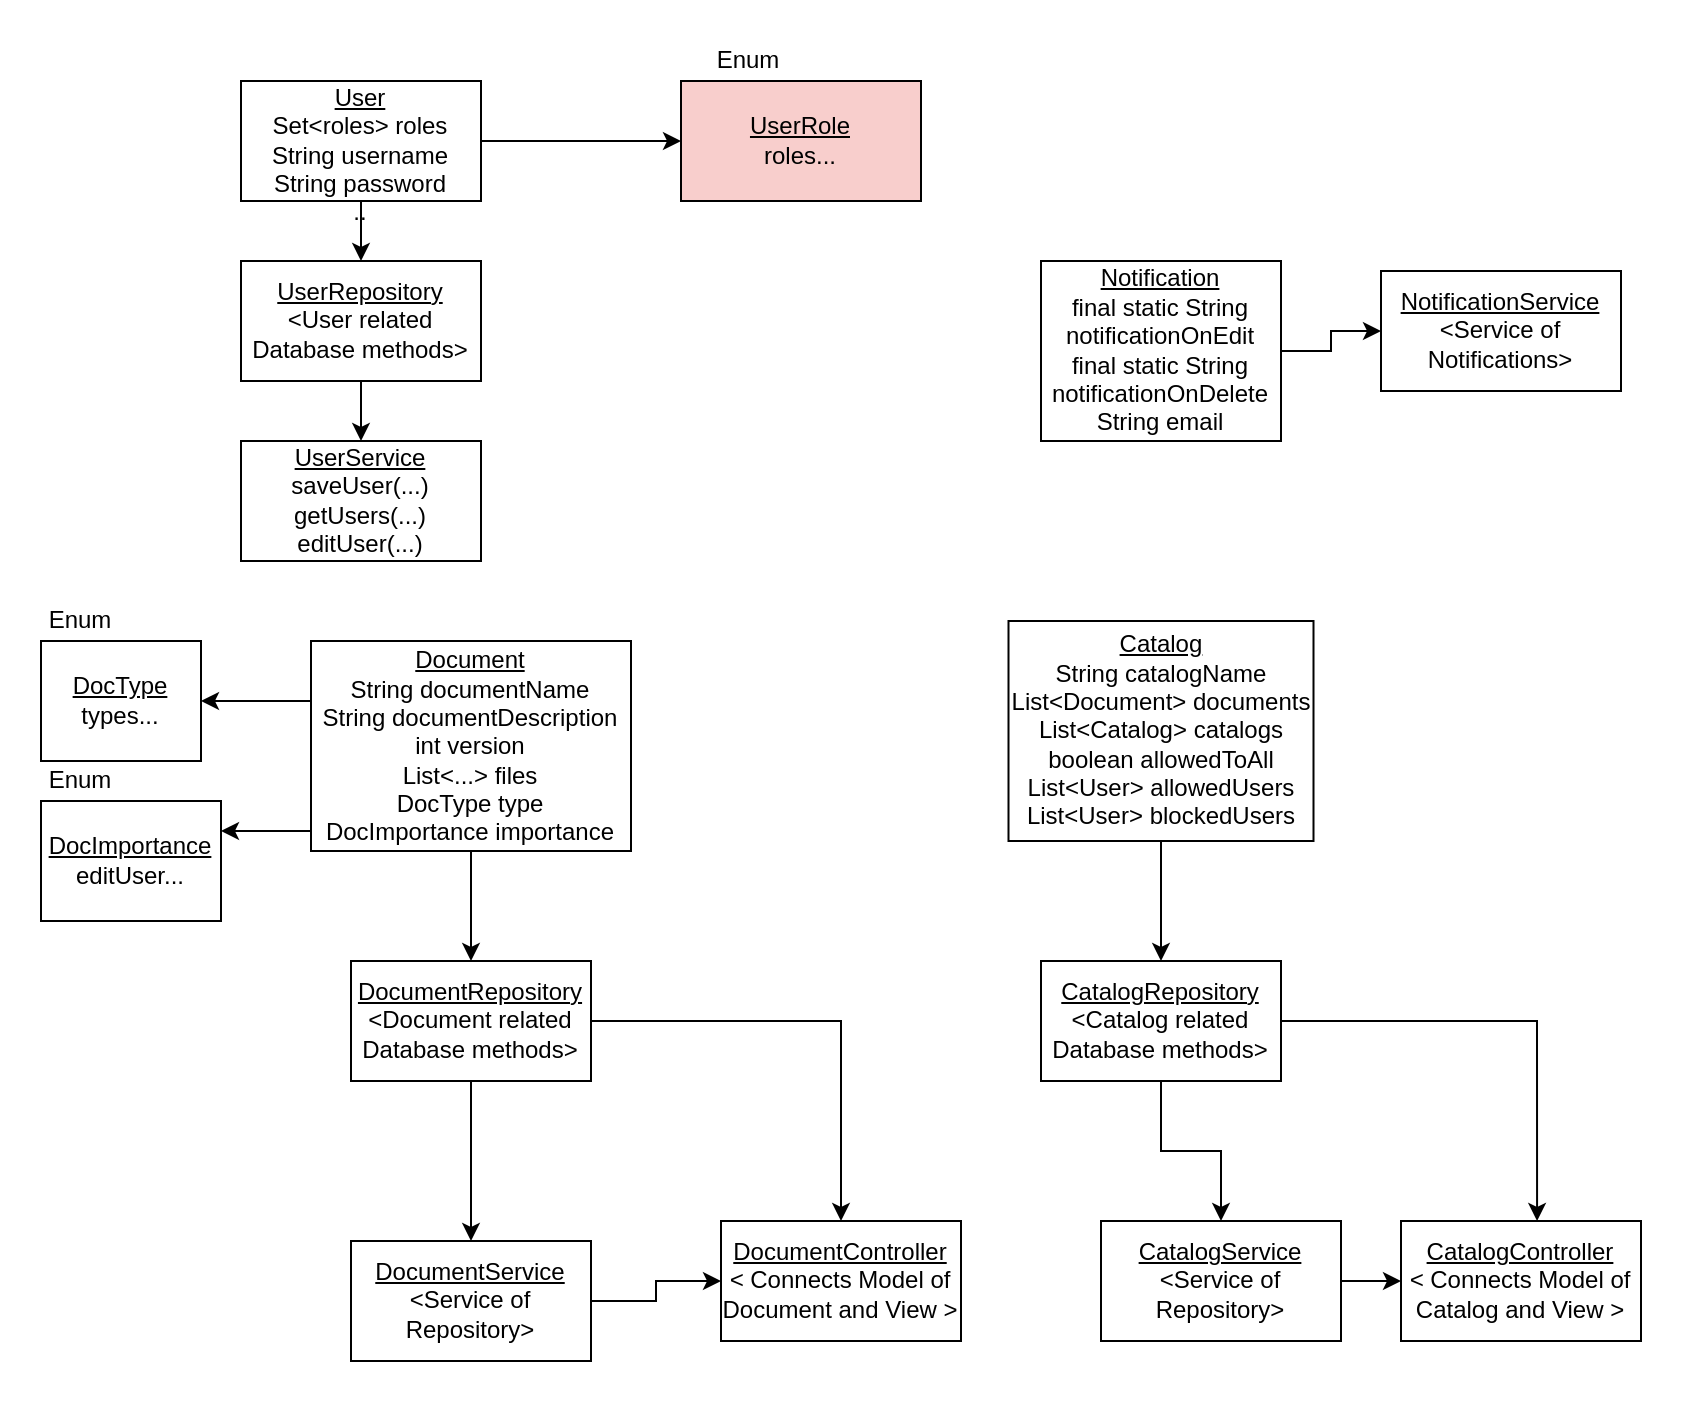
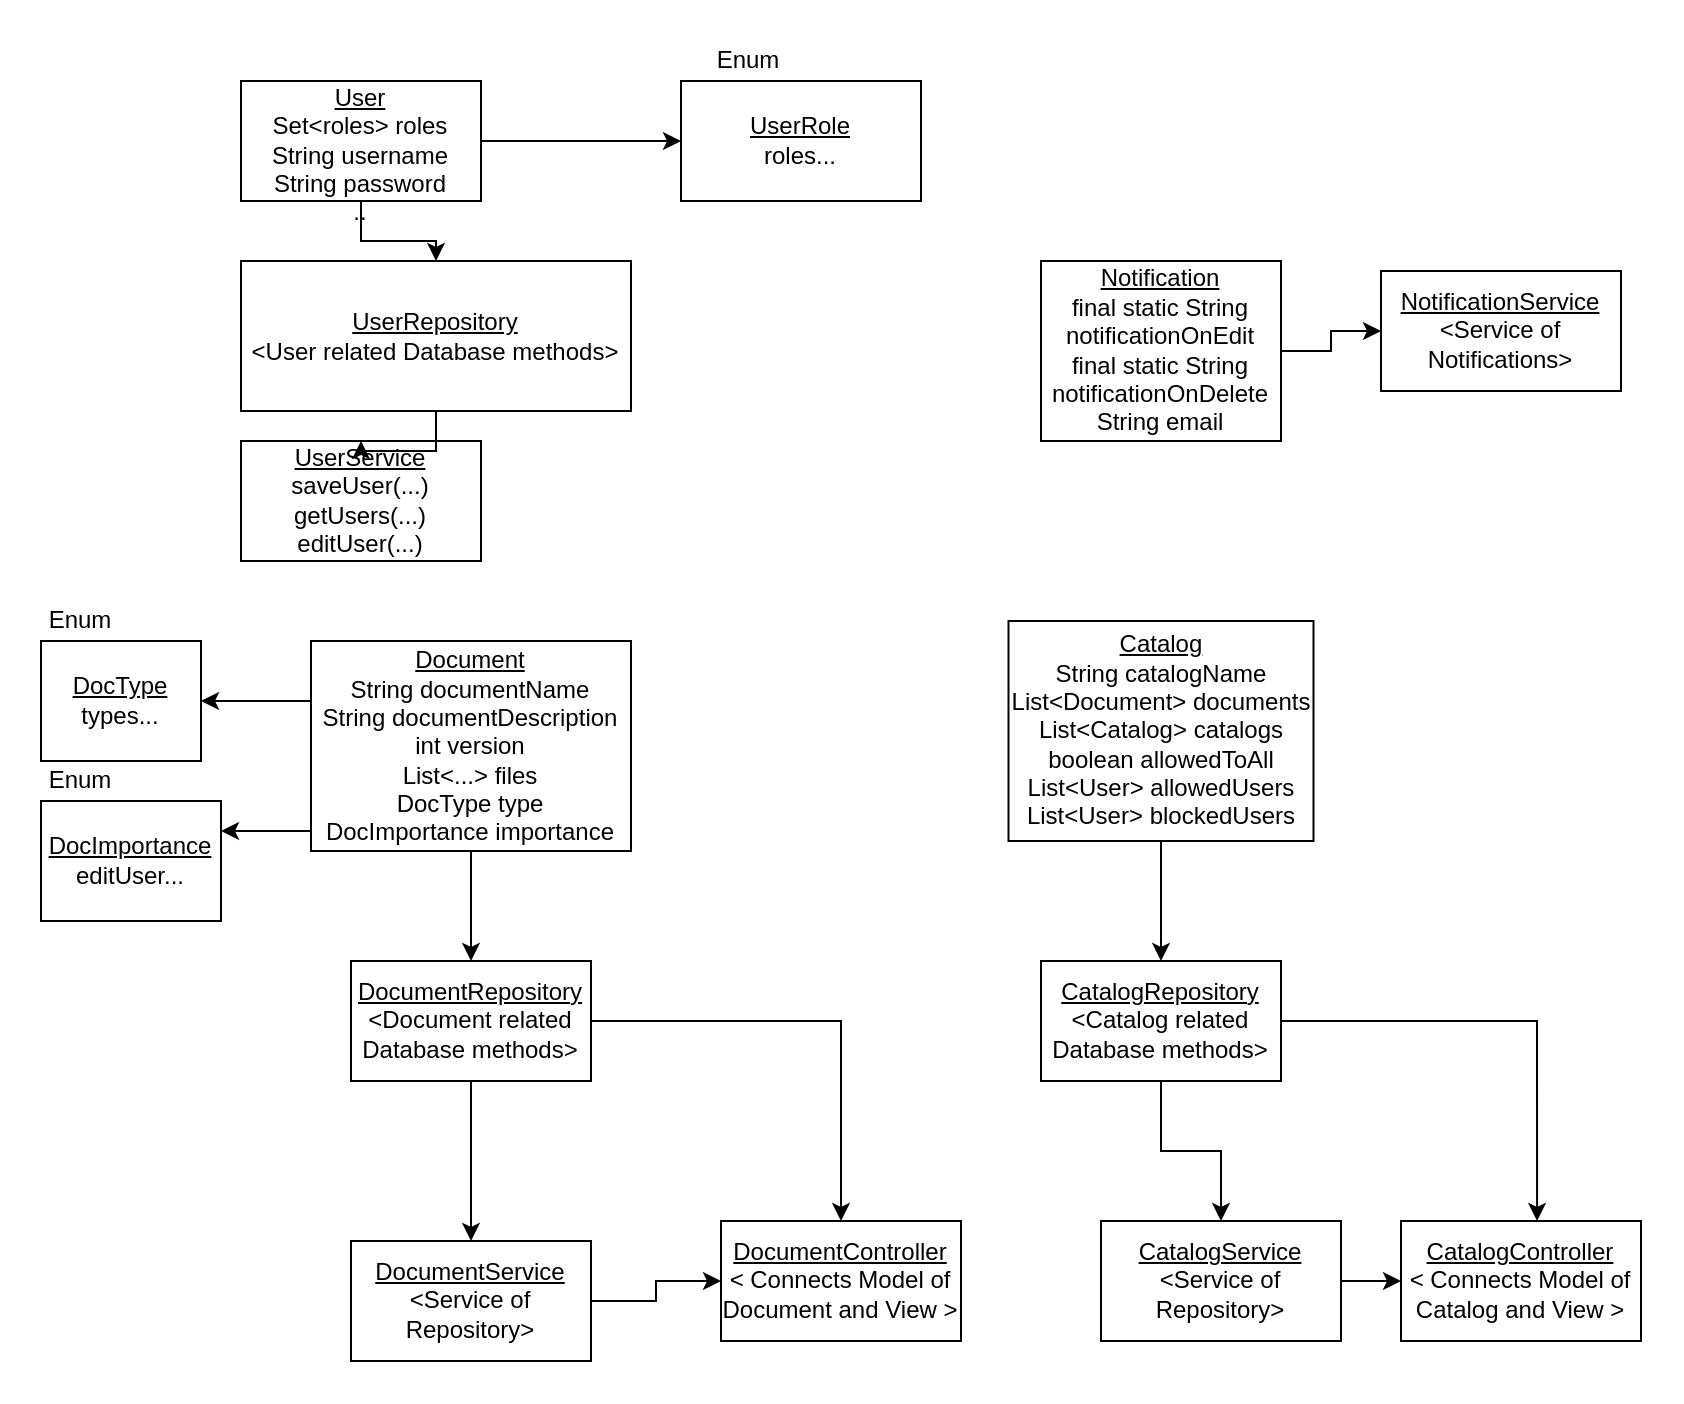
- <mxCell id="5" value="&lt;u&gt;UserRole&lt;/u&gt;&lt;br&gt;roles..." style="rounded=0;whiteSpace=wrap;html=1;fillColor=#f8cecc;" parent="1" vertex="1"><mxGeometry x="340" y="40" width="120" height="60" as="geometry" /></mxCell>
+ <mxCell id="5" value="&lt;u&gt;UserRole&lt;/u&gt;&lt;br&gt;roles..." style="rounded=0;whiteSpace=wrap;html=1;" parent="1" vertex="1"><mxGeometry x="340" y="40" width="120" height="60" as="geometry" /></mxCell>
- <mxCell id="34" value="&lt;u&gt;UserRepository&lt;/u&gt;&lt;br&gt;&amp;lt;User related Database methods&amp;gt;" style="rounded=0;whiteSpace=wrap;html=1;" vertex="1" parent="1"><mxGeometry x="120" y="130" width="120" height="60" as="geometry" /></mxCell>
+ <mxCell id="34" value="&lt;u&gt;UserRepository&lt;/u&gt;&lt;br&gt;&amp;lt;User related Database methods&amp;gt;" style="rounded=0;whiteSpace=wrap;html=1;" vertex="1" parent="1"><mxGeometry x="120" y="130" width="195" height="75" as="geometry" /></mxCell>
